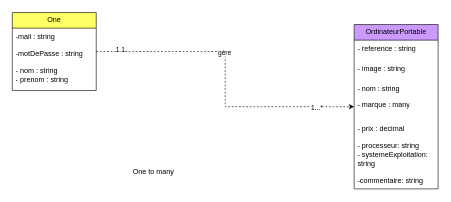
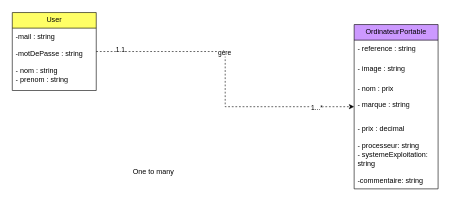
- <mxCell id="6" value="One" style="swimlane;fontStyle=0;childLayout=stackLayout;horizontal=1;startSize=26;fillColor=#FFFF66;horizontalStack=0;resizeParent=1;resizeParentMax=0;resizeLast=0;collapsible=1;marginBottom=0;whiteSpace=wrap;html=1;" parent="1" vertex="1"><mxGeometry x="20" y="20" width="140" height="130" as="geometry" /></mxCell>
+ <mxCell id="6" value="User" style="swimlane;fontStyle=0;childLayout=stackLayout;horizontal=1;startSize=26;fillColor=#FFFF66;horizontalStack=0;resizeParent=1;resizeParentMax=0;resizeLast=0;collapsible=1;marginBottom=0;whiteSpace=wrap;html=1;" parent="1" vertex="1"><mxGeometry x="20" y="20" width="140" height="130" as="geometry" /></mxCell>
- <mxCell id="11" value="- nom : string" style="text;strokeColor=none;fillColor=none;align=left;verticalAlign=top;spacingLeft=4;spacingRight=4;overflow=hidden;rotatable=0;points=[[0,0.5],[1,0.5]];portConstraint=eastwest;whiteSpace=wrap;html=1;" parent="8" vertex="1"><mxGeometry y="94" width="140" height="26" as="geometry" /></mxCell>
+ <mxCell id="11" value="- nom : prix" style="text;strokeColor=none;fillColor=none;align=left;verticalAlign=top;spacingLeft=4;spacingRight=4;overflow=hidden;rotatable=0;points=[[0,0.5],[1,0.5]];portConstraint=eastwest;whiteSpace=wrap;html=1;" parent="8" vertex="1"><mxGeometry y="94" width="140" height="26" as="geometry" /></mxCell>
- <mxCell id="12" value="- marque : many" style="text;strokeColor=none;fillColor=none;align=left;verticalAlign=top;spacingLeft=4;spacingRight=4;overflow=hidden;rotatable=0;points=[[0,0.5],[1,0.5]];portConstraint=eastwest;whiteSpace=wrap;html=1;" parent="8" vertex="1"><mxGeometry y="120" width="140" height="26" as="geometry" /></mxCell>
+ <mxCell id="12" value="- marque : string" style="text;strokeColor=none;fillColor=none;align=left;verticalAlign=top;spacingLeft=4;spacingRight=4;overflow=hidden;rotatable=0;points=[[0,0.5],[1,0.5]];portConstraint=eastwest;whiteSpace=wrap;html=1;" parent="8" vertex="1"><mxGeometry y="120" width="140" height="26" as="geometry" /></mxCell>
